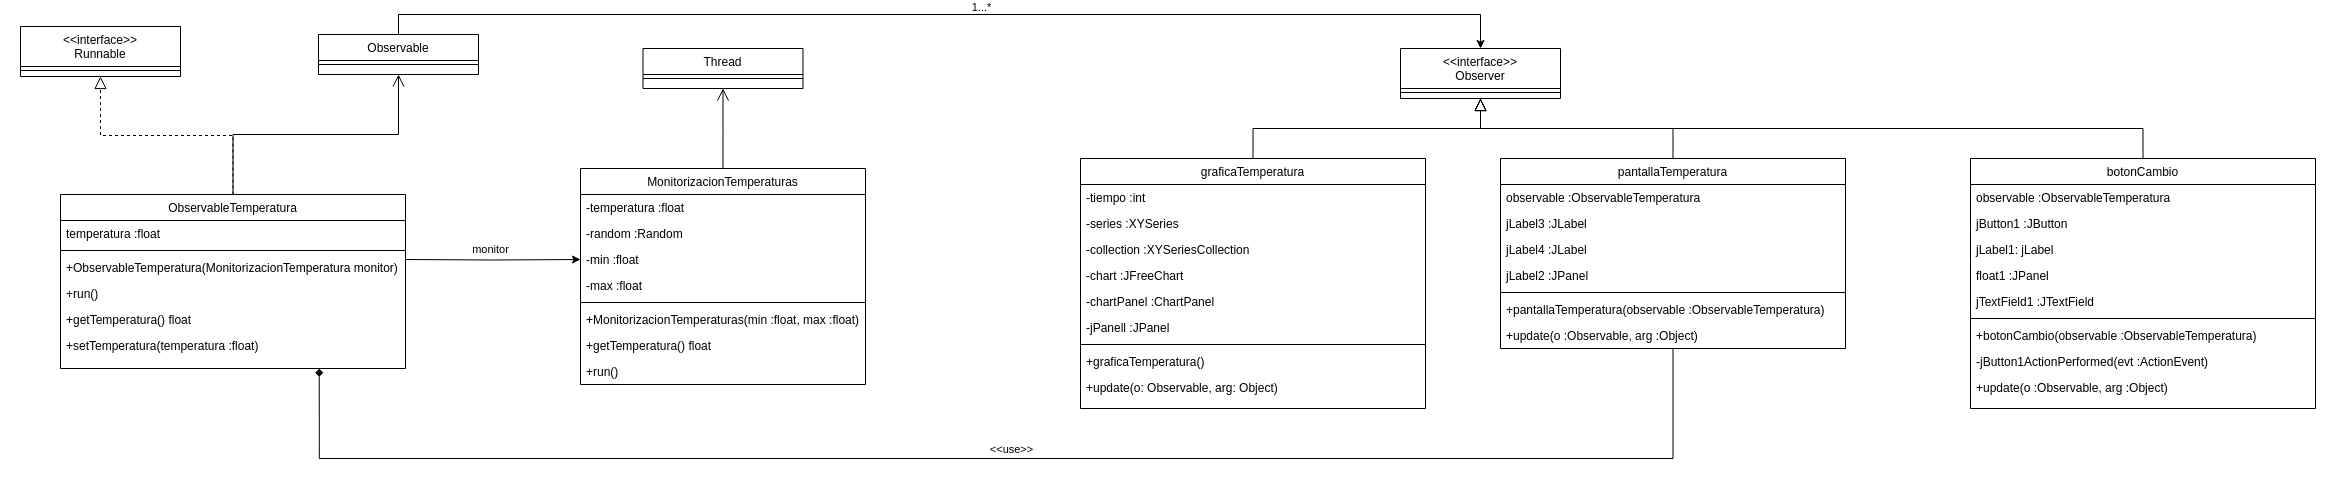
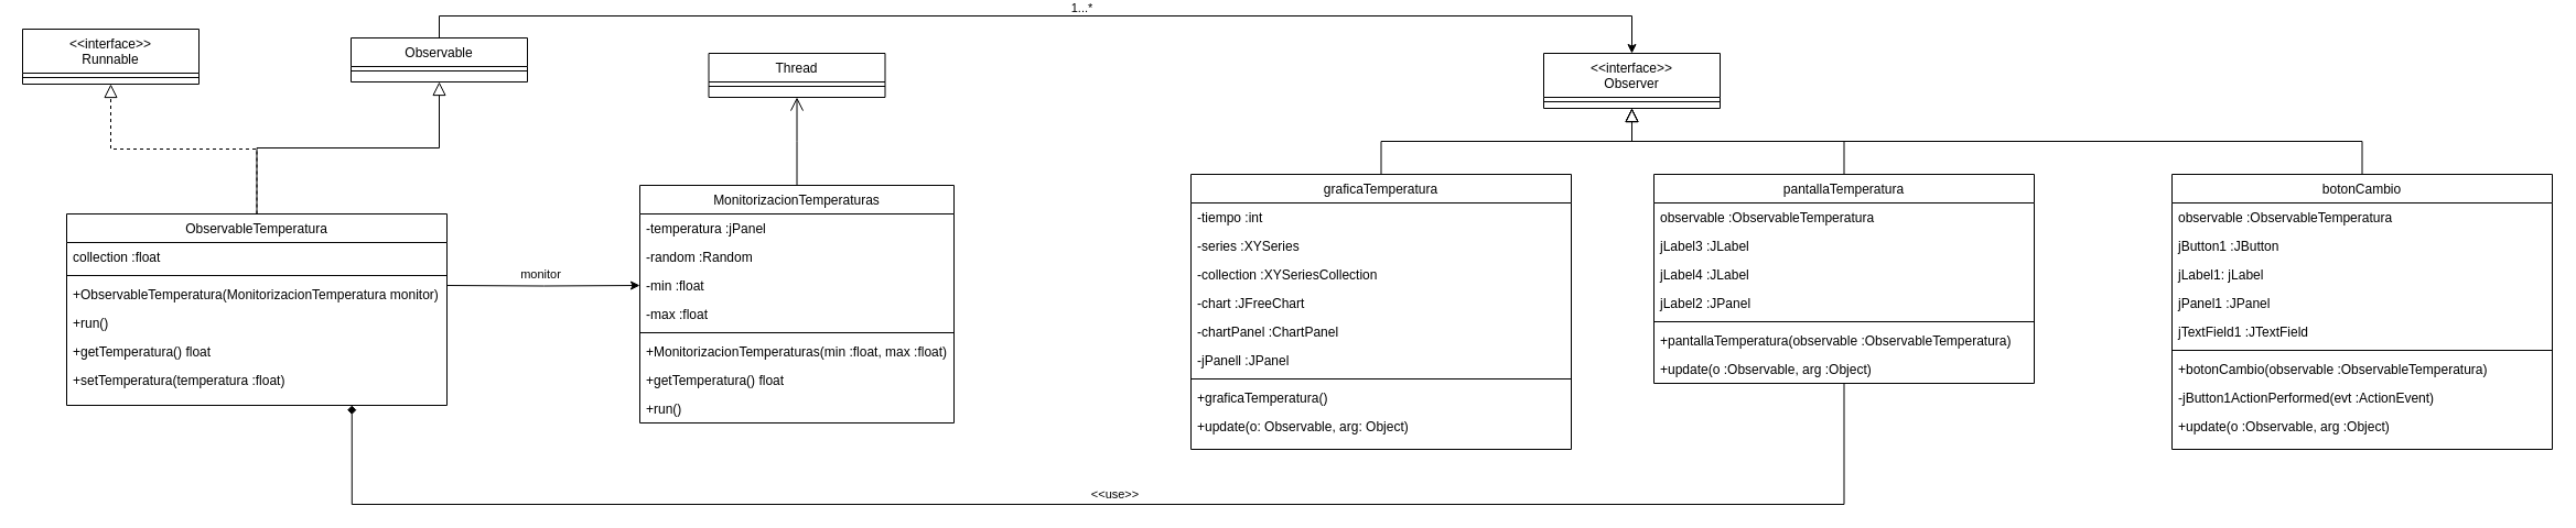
- <mxCell id="6" value="" style="endArrow=open;endSize=10;endFill=0;shadow=0;strokeWidth=1;rounded=0;edgeStyle=elbowEdgeStyle;elbow=vertical;entryX=0.5;entryY=1;entryDx=0;entryDy=0;exitX=0.5;exitY=0;exitDx=0;exitDy=0;" edge="1" parent="1" source="25" target="34"><mxGeometry width="160" relative="1" as="geometry"><mxPoint x="242.5" y="198" as="sourcePoint" /><mxPoint x="110" y="82" as="targetPoint" /></mxGeometry></mxCell>
+ <mxCell id="6" value="" style="endArrow=block;endSize=10;endFill=0;shadow=0;strokeWidth=1;rounded=0;edgeStyle=elbowEdgeStyle;elbow=vertical;entryX=0.5;entryY=1;entryDx=0;entryDy=0;exitX=0.5;exitY=0;exitDx=0;exitDy=0;" edge="1" parent="1" source="25" target="34"><mxGeometry width="160" relative="1" as="geometry"><mxPoint x="242.5" y="198" as="sourcePoint" /><mxPoint x="110" y="82" as="targetPoint" /></mxGeometry></mxCell>
- <mxCell id="17" value="-temperatura :float" style="text;align=left;verticalAlign=top;spacingLeft=4;spacingRight=4;overflow=hidden;rotatable=0;points=[[0,0.5],[1,0.5]];portConstraint=eastwest;" vertex="1" parent="16"><mxGeometry y="26" width="285" height="26" as="geometry" /></mxCell>
+ <mxCell id="17" value="-temperatura :jPanel" style="text;align=left;verticalAlign=top;spacingLeft=4;spacingRight=4;overflow=hidden;rotatable=0;points=[[0,0.5],[1,0.5]];portConstraint=eastwest;" vertex="1" parent="16"><mxGeometry y="26" width="285" height="26" as="geometry" /></mxCell>
- <mxCell id="26" value="temperatura :float" style="text;align=left;verticalAlign=top;spacingLeft=4;spacingRight=4;overflow=hidden;rotatable=0;points=[[0,0.5],[1,0.5]];portConstraint=eastwest;rounded=0;shadow=0;html=0;" vertex="1" parent="25"><mxGeometry y="26" width="345" height="26" as="geometry" /></mxCell>
+ <mxCell id="26" value="collection :float" style="text;align=left;verticalAlign=top;spacingLeft=4;spacingRight=4;overflow=hidden;rotatable=0;points=[[0,0.5],[1,0.5]];portConstraint=eastwest;rounded=0;shadow=0;html=0;" vertex="1" parent="25"><mxGeometry y="26" width="345" height="26" as="geometry" /></mxCell>
- <mxCell id="60" value="float1 :JPanel" style="text;align=left;verticalAlign=top;spacingLeft=4;spacingRight=4;overflow=hidden;rotatable=0;points=[[0,0.5],[1,0.5]];portConstraint=eastwest;rounded=0;shadow=0;html=0;" vertex="1" parent="56"><mxGeometry y="104" width="345" height="26" as="geometry" /></mxCell>
+ <mxCell id="60" value="jPanel1 :JPanel" style="text;align=left;verticalAlign=top;spacingLeft=4;spacingRight=4;overflow=hidden;rotatable=0;points=[[0,0.5],[1,0.5]];portConstraint=eastwest;rounded=0;shadow=0;html=0;" vertex="1" parent="56"><mxGeometry y="104" width="345" height="26" as="geometry" /></mxCell>
